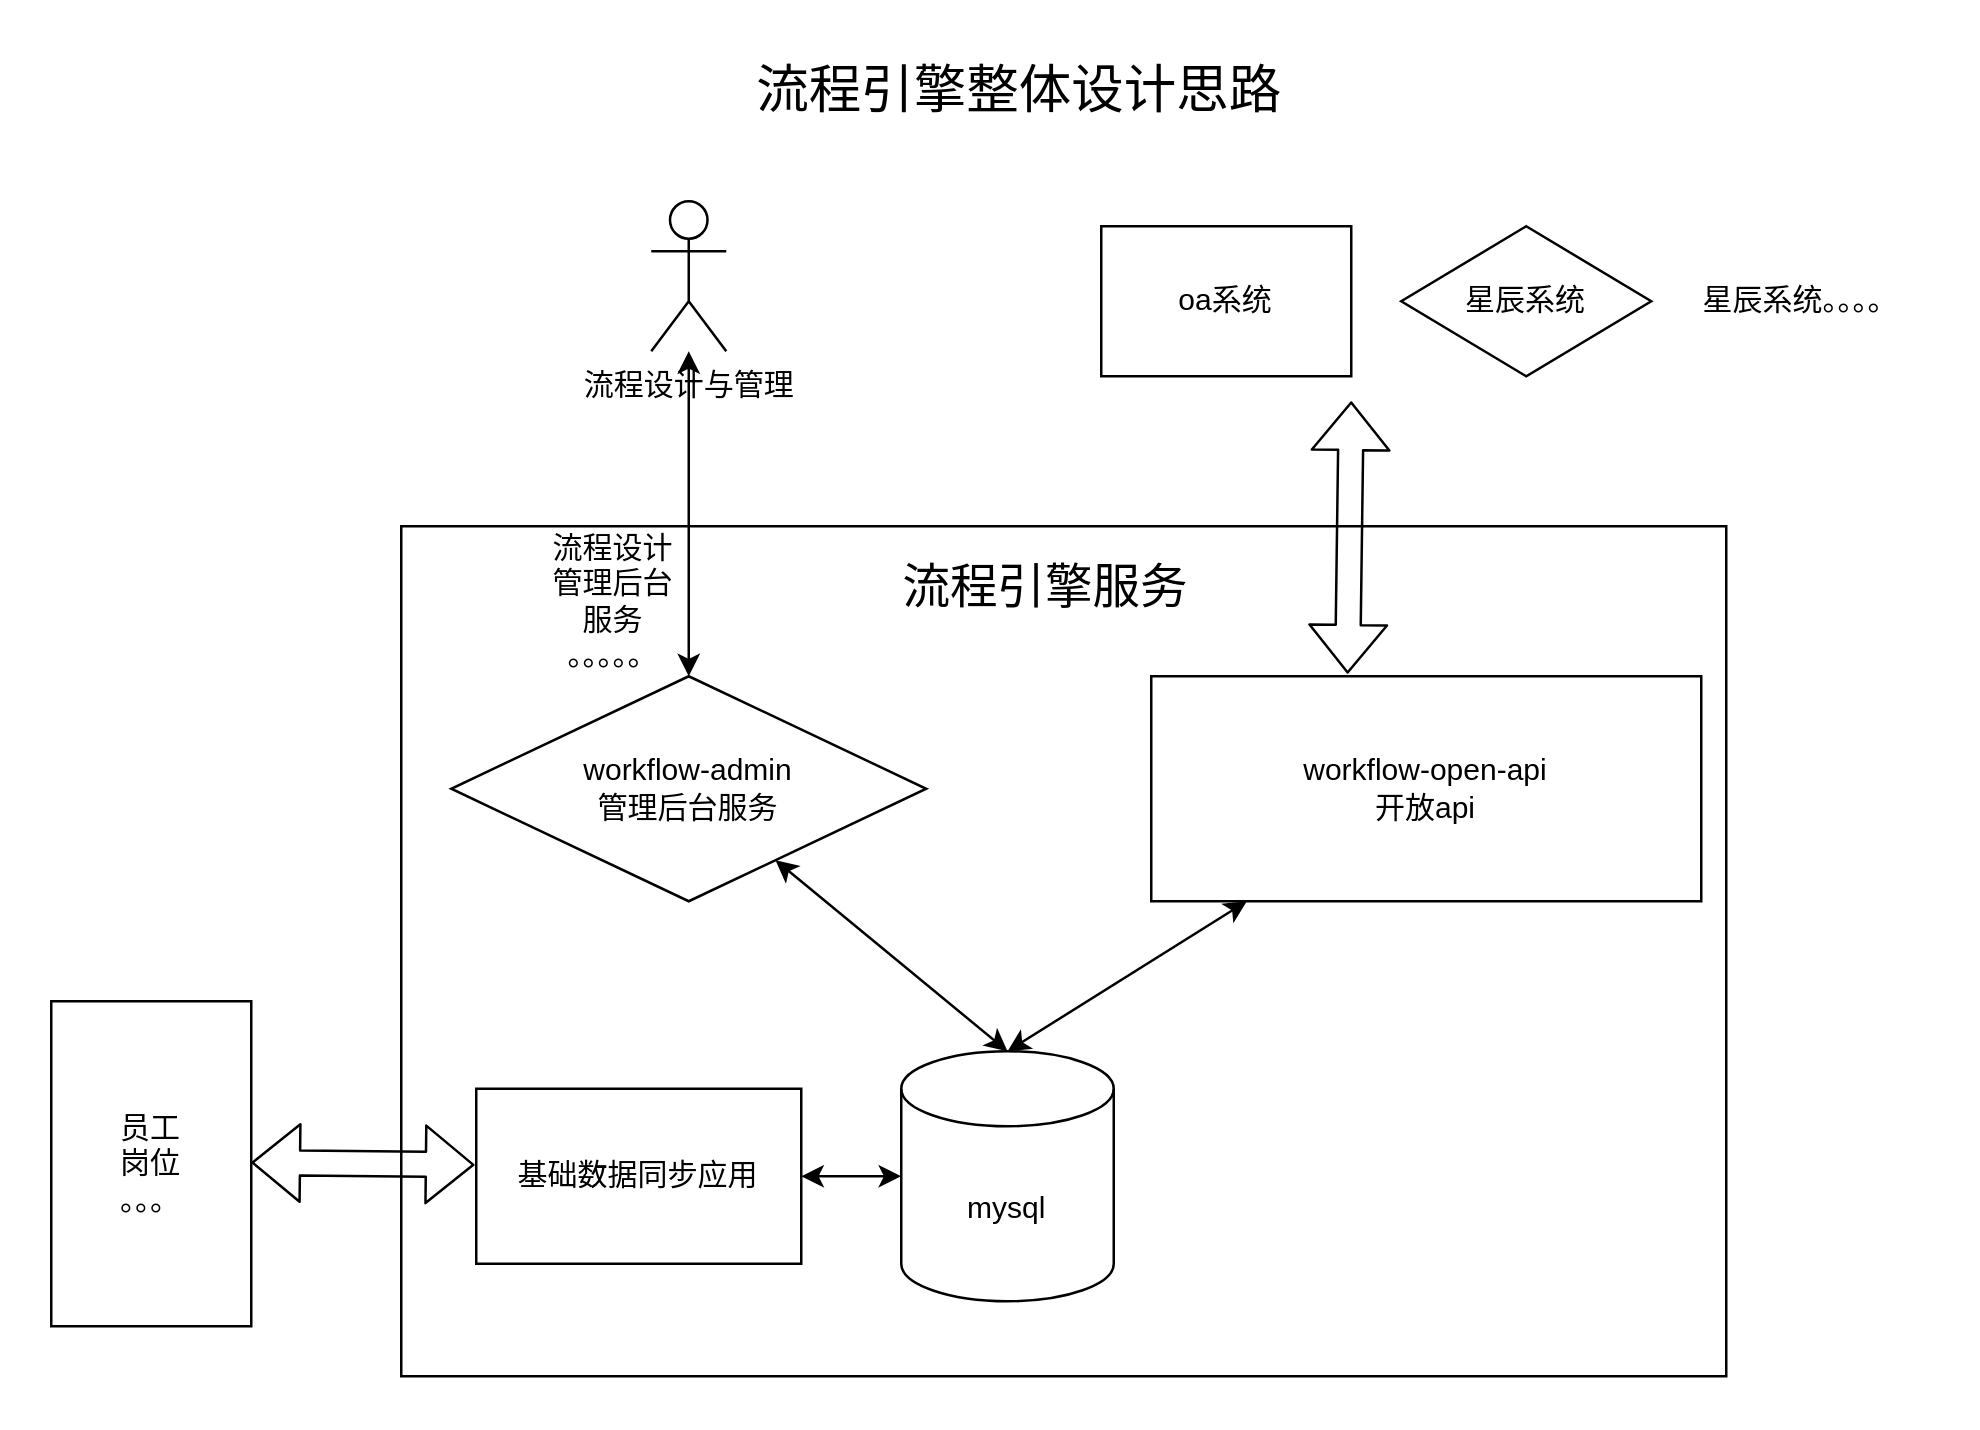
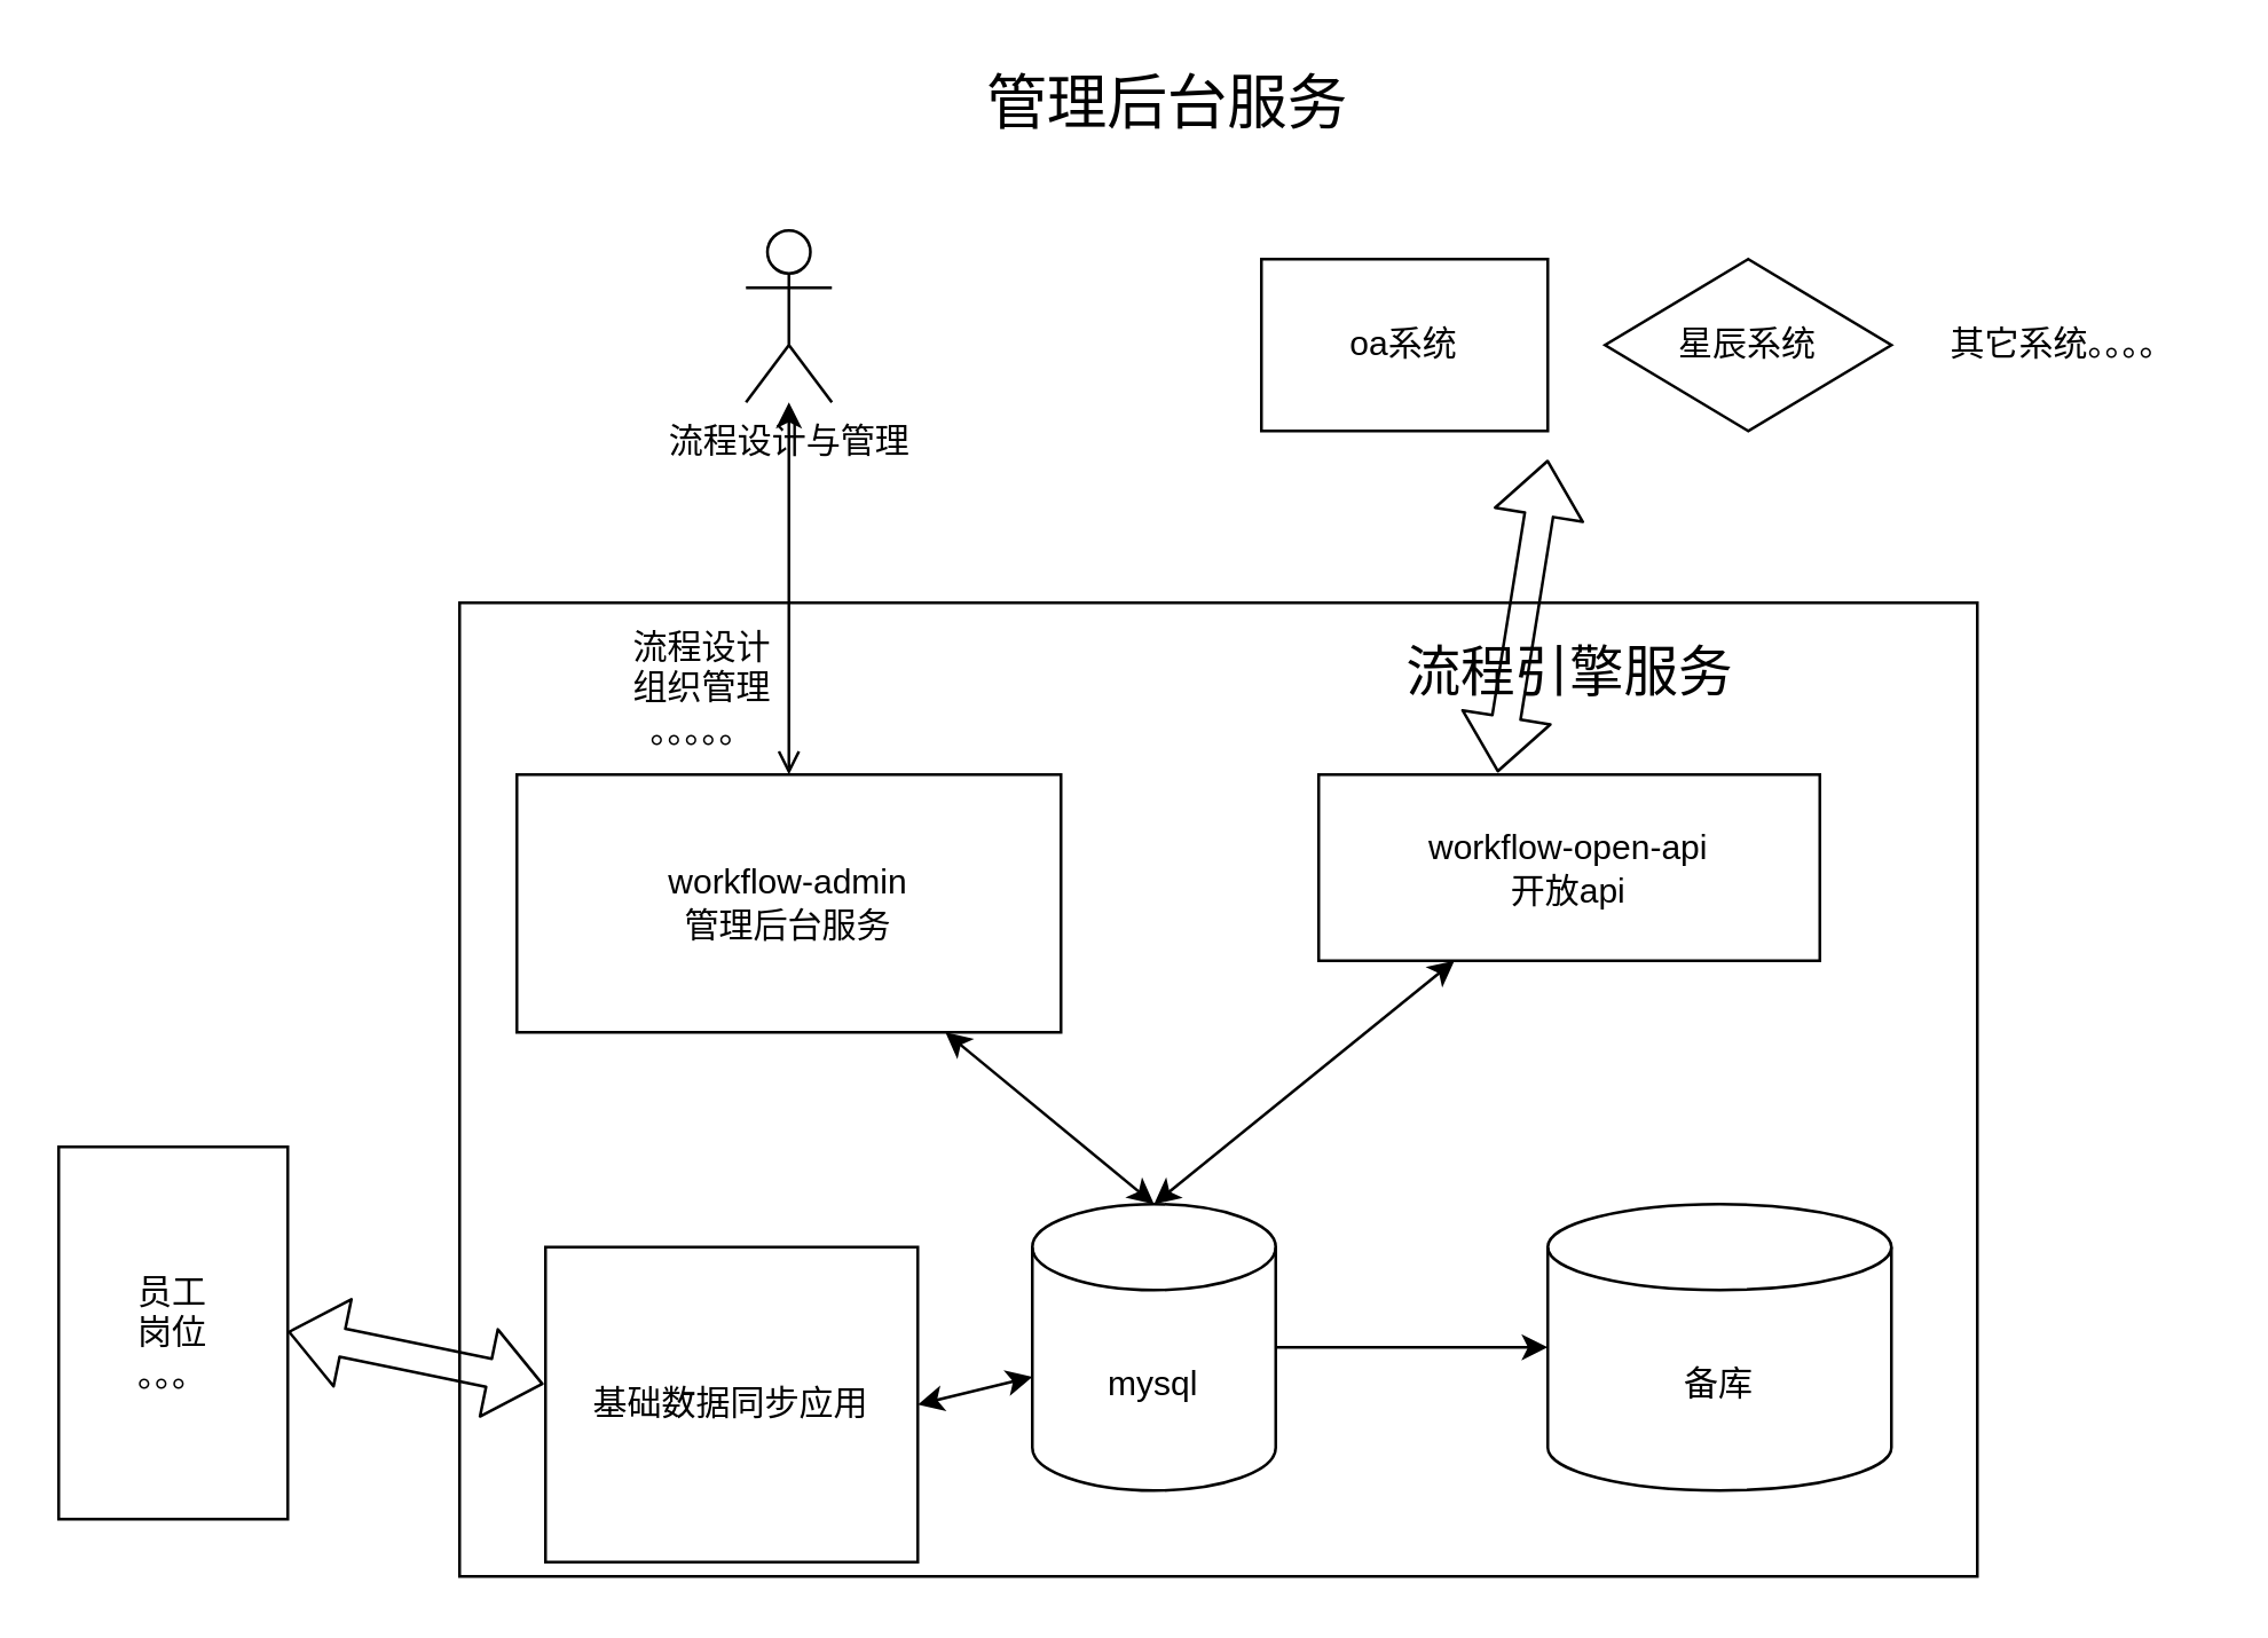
- <mxCell id="17" value="流程引擎整体设计思路" style="text;html=1;strokeColor=none;fillColor=none;align=center;verticalAlign=middle;whiteSpace=wrap;rounded=0;fontSize=21;fontColor=#000000;" parent="1" vertex="1"><mxGeometry x="275" y="20" width="265" height="30" as="geometry" /></mxCell>
+ <mxCell id="17" value="管理后台服务" style="text;html=1;strokeColor=none;fillColor=none;align=center;verticalAlign=middle;whiteSpace=wrap;rounded=0;fontSize=21;fontColor=#000000;" parent="1" vertex="1"><mxGeometry x="275" y="20" width="265" height="30" as="geometry" /></mxCell>
- <mxCell id="14" value="星辰系统。。。。" style="text;html=1;strokeColor=none;fillColor=none;align=center;verticalAlign=middle;whiteSpace=wrap;rounded=0;fontColor=#000000;" parent="1" vertex="1"><mxGeometry x="670" y="105" width="100" height="30" as="geometry" /></mxCell>
+ <mxCell id="14" value="其它系统。。。。" style="text;html=1;strokeColor=none;fillColor=none;align=center;verticalAlign=middle;whiteSpace=wrap;rounded=0;fontColor=#000000;" parent="1" vertex="1"><mxGeometry x="670" y="105" width="100" height="30" as="geometry" /></mxCell>
- <mxCell id="15" value="流程引擎服务" style="text;html=1;strokeColor=none;fillColor=none;align=center;verticalAlign=middle;whiteSpace=wrap;rounded=0;fontColor=#000000;fontSize=19;" parent="1" vertex="1"><mxGeometry x="345" y="220" width="146" height="30" as="geometry" /></mxCell>
+ <mxCell id="15" value="流程引擎服务" style="text;html=1;strokeColor=none;fillColor=none;align=center;verticalAlign=middle;whiteSpace=wrap;rounded=0;fontColor=#000000;fontSize=19;" parent="1" vertex="1"><mxGeometry x="475" y="220" width="146" height="30" as="geometry" /></mxCell>
- <mxCell id="16" value="流程设计&lt;br&gt;管理后台服务&lt;br style=&quot;font-size: 12px;&quot;&gt;。。。。。" style="text;html=1;strokeColor=none;fillColor=none;align=center;verticalAlign=middle;whiteSpace=wrap;rounded=0;fontSize=12;fontColor=#000000;" parent="1" vertex="1"><mxGeometry x="215" y="210" width="60" height="60" as="geometry" /></mxCell>
+ <mxCell id="16" value="流程设计&lt;br&gt;组织管理&lt;br style=&quot;font-size: 12px;&quot;&gt;。。。。。" style="text;html=1;strokeColor=none;fillColor=none;align=center;verticalAlign=middle;whiteSpace=wrap;rounded=0;fontSize=12;fontColor=#000000;" parent="1" vertex="1"><mxGeometry x="215" y="210" width="60" height="60" as="geometry" /></mxCell>
- <mxCell id="12" style="edgeStyle=orthogonalEdgeStyle;html=1;strokeColor=#000000;fontColor=#000000;startArrow=classic;startFill=1;" parent="1" source="13" target="4" edge="1"><mxGeometry relative="1" as="geometry" /></mxCell>
+ <mxCell id="12" style="edgeStyle=orthogonalEdgeStyle;html=1;strokeColor=#000000;fontColor=#000000;startArrow=classic;startFill=1;endArrow=open;" parent="1" source="13" target="4" edge="1"><mxGeometry relative="1" as="geometry" /></mxCell>
- <mxCell id="4" value="&lt;span style=&quot;color: rgb(0, 0, 0);&quot;&gt;workflow-admin&lt;br&gt;管理后台服务&lt;br&gt;&lt;/span&gt;" style="rhombus;whiteSpace=wrap;html=1;fillColor=none;strokeColor=#000000;" parent="1" vertex="1"><mxGeometry x="180" y="270" width="190" height="90" as="geometry" /></mxCell>
+ <mxCell id="4" value="&lt;span style=&quot;color: rgb(0, 0, 0);&quot;&gt;workflow-admin&lt;br&gt;管理后台服务&lt;br&gt;&lt;/span&gt;" style="rounded=0;whiteSpace=wrap;html=1;fillColor=none;strokeColor=#000000;" parent="1" vertex="1"><mxGeometry x="180" y="270" width="190" height="90" as="geometry" /></mxCell>
- <mxCell id="6" value="&lt;font color=&quot;#000000&quot;&gt;workflow-open-api&lt;br&gt;开放api&lt;br&gt;&lt;/font&gt;" style="rounded=0;whiteSpace=wrap;html=1;fillColor=none;strokeColor=#000000;" parent="1" vertex="1"><mxGeometry x="460" y="270" width="220" height="90" as="geometry" /></mxCell>
+ <mxCell id="6" value="&lt;font color=&quot;#000000&quot;&gt;workflow-open-api&lt;br&gt;开放api&lt;br&gt;&lt;/font&gt;" style="rounded=0;whiteSpace=wrap;html=1;fillColor=none;strokeColor=#000000;" parent="1" vertex="1"><mxGeometry x="460" y="270" width="175" height="65" as="geometry" /></mxCell>
- <mxCell id="18" value="&lt;font color=&quot;#000000&quot;&gt;基础数据同步应用&lt;br&gt;&lt;/font&gt;" style="rounded=0;whiteSpace=wrap;html=1;fillColor=none;strokeColor=#000000;" parent="1" vertex="1"><mxGeometry x="190" y="435" width="130" height="70" as="geometry" /></mxCell>
+ <mxCell id="18" value="&lt;font color=&quot;#000000&quot;&gt;基础数据同步应用&lt;br&gt;&lt;/font&gt;" style="rounded=0;whiteSpace=wrap;html=1;fillColor=none;strokeColor=#000000;" parent="1" vertex="1"><mxGeometry x="190" y="435" width="130" height="110" as="geometry" /></mxCell>
+ <mxCell id="7" style="edgeStyle=orthogonalEdgeStyle;html=1;strokeColor=#000000;fontColor=#000000;" parent="1" source="8" target="22" edge="1"><mxGeometry relative="1" as="geometry" /></mxCell>
+ <mxCell id="22" value="&lt;font color=&quot;#000000&quot;&gt;备库&lt;/font&gt;" style="shape=cylinder3;whiteSpace=wrap;html=1;boundedLbl=1;backgroundOutline=1;size=15;fillColor=none;strokeColor=#000000;" parent="1" vertex="1"><mxGeometry x="540" y="420" width="120" height="100" as="geometry" /></mxCell>
